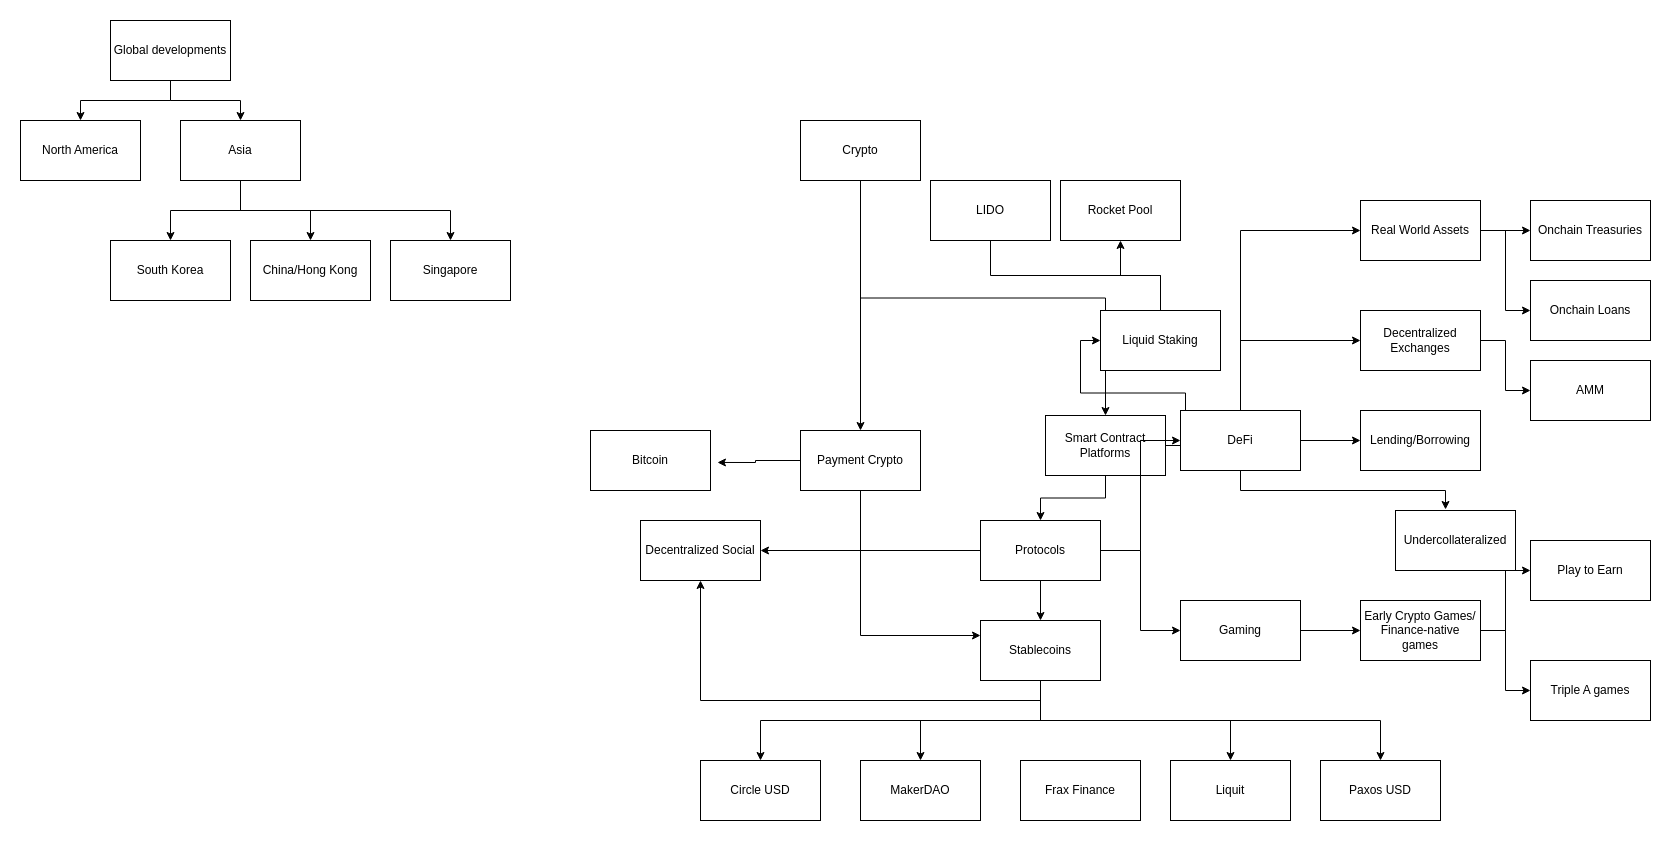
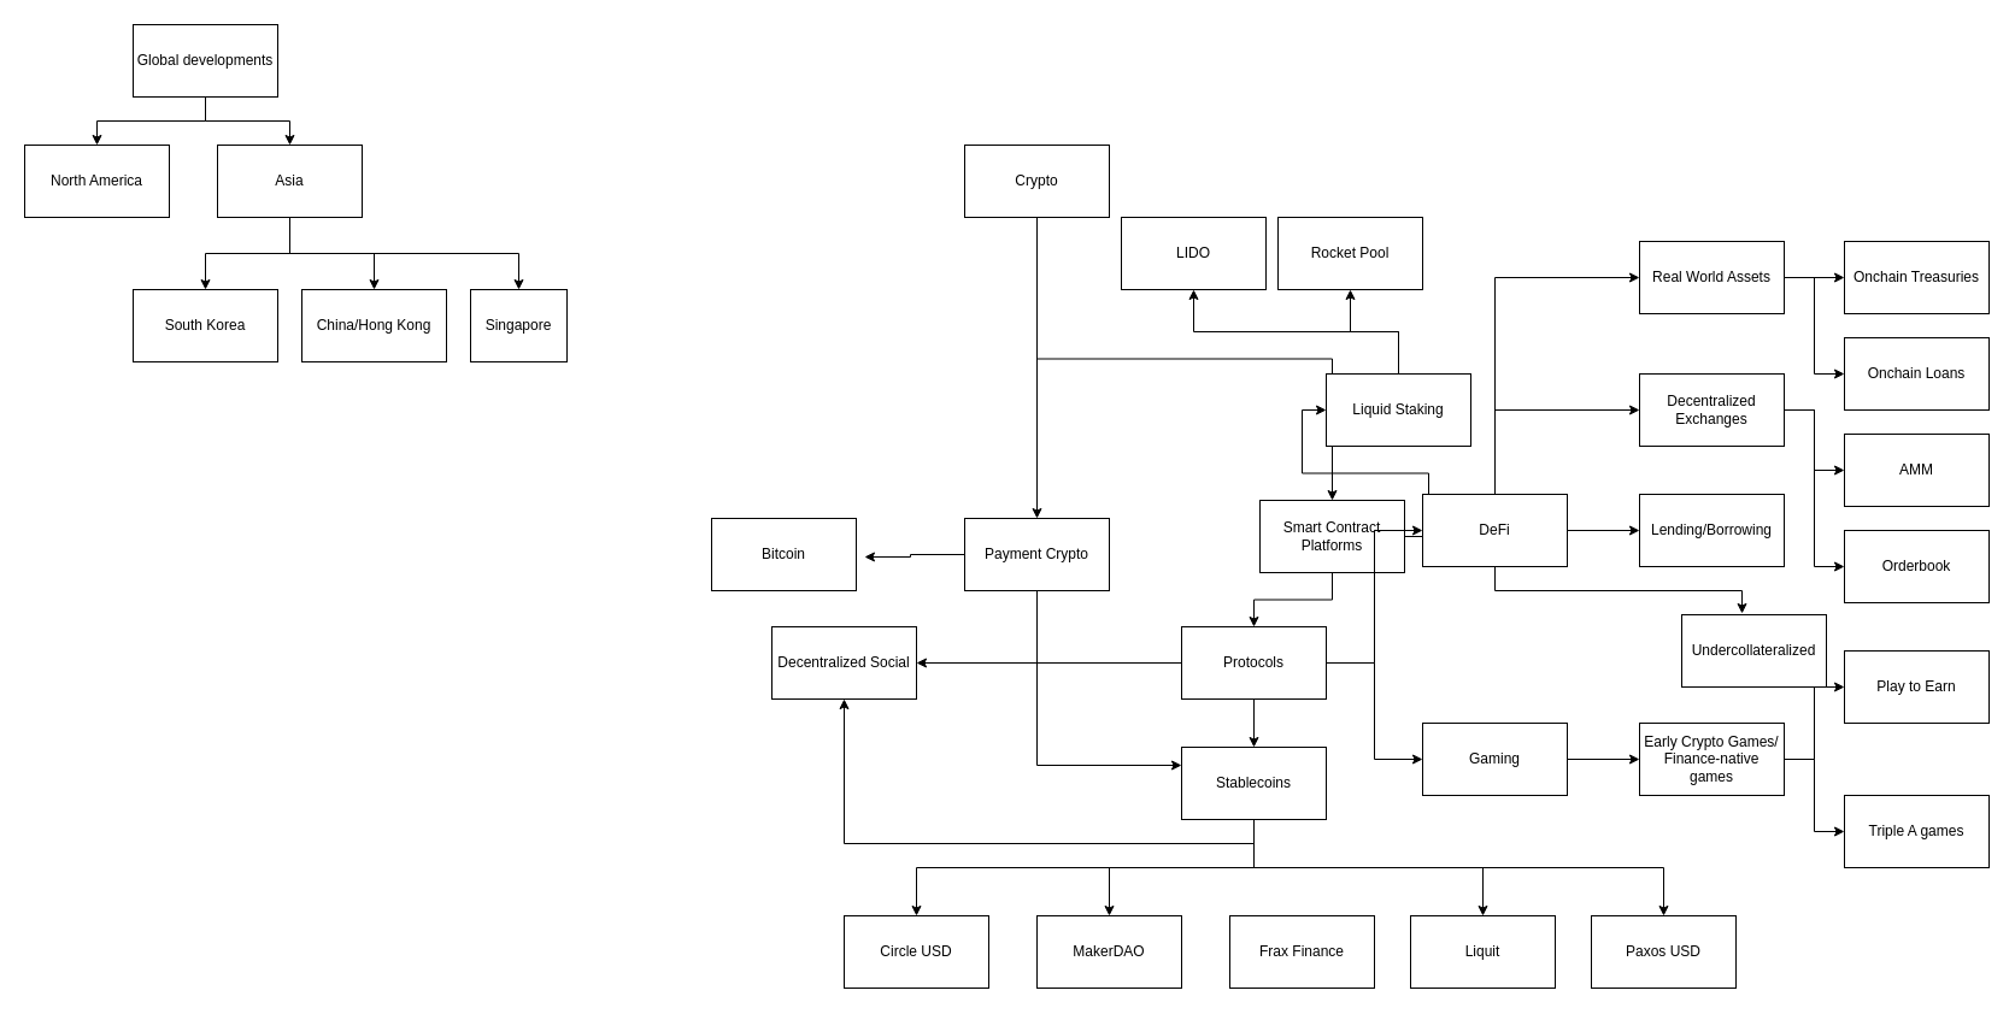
- <mxCell id="59" style="edgeStyle=orthogonalEdgeStyle;rounded=0;orthogonalLoop=1;jettySize=auto;html=1;exitX=0.5;exitY=0;exitDx=0;exitDy=0;entryX=0.5;entryY=1;entryDx=0;entryDy=0;endArrow=none;" edge="1" parent="1" source="60" target="62"><mxGeometry relative="1" as="geometry" /></mxCell>
+ <mxCell id="59" style="edgeStyle=orthogonalEdgeStyle;rounded=0;orthogonalLoop=1;jettySize=auto;html=1;exitX=0.5;exitY=0;exitDx=0;exitDy=0;entryX=0.5;entryY=1;entryDx=0;entryDy=0;" edge="1" parent="1" source="60" target="62"><mxGeometry relative="1" as="geometry" /></mxCell>
- <mxCell id="56" value="Singapore" style="rounded=0;whiteSpace=wrap;html=1;strokeColor=#000000;fillColor=#FFFFFF;" vertex="1" parent="1"><mxGeometry x="390" y="240" width="120" height="60" as="geometry" /></mxCell>
+ <mxCell id="56" value="Singapore" style="rounded=0;whiteSpace=wrap;html=1;strokeColor=#000000;fillColor=#FFFFFF;" vertex="1" parent="1"><mxGeometry x="390" y="240" width="80" height="60" as="geometry" /></mxCell>
+ <mxCell id="30" style="edgeStyle=orthogonalEdgeStyle;rounded=0;orthogonalLoop=1;jettySize=auto;html=1;exitX=1;exitY=0.5;exitDx=0;exitDy=0;entryX=0;entryY=0.5;entryDx=0;entryDy=0;" edge="1" parent="1" source="31" target="46"><mxGeometry relative="1" as="geometry" /></mxCell>
+ <mxCell id="46" value="Orderbook" style="rounded=0;whiteSpace=wrap;html=1;" vertex="1" parent="1"><mxGeometry x="1530" y="440" width="120" height="60" as="geometry" /></mxCell>
